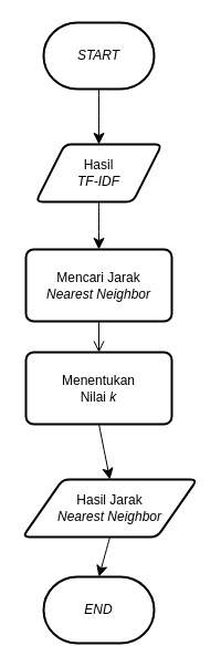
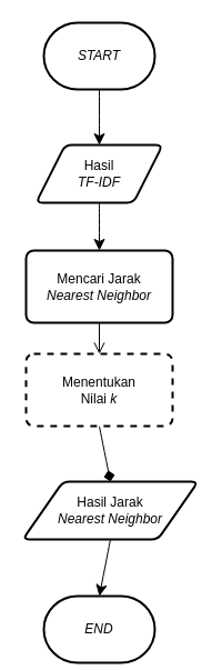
- <mxCell id="8" value="Menentukan&lt;div&gt;Nilai &lt;i&gt;k&lt;/i&gt;&lt;/div&gt;" style="rounded=1;whiteSpace=wrap;html=1;absoluteArcSize=1;arcSize=14;strokeWidth=2;" vertex="1" parent="1"><mxGeometry x="23" y="318" width="132" height="65" as="geometry" /></mxCell>
+ <mxCell id="8" value="Menentukan&lt;div&gt;Nilai &lt;i&gt;k&lt;/i&gt;&lt;/div&gt;" style="rounded=1;whiteSpace=wrap;html=1;absoluteArcSize=1;arcSize=14;strokeWidth=2;dashed=1;" vertex="1" parent="1"><mxGeometry x="23" y="318" width="132" height="65" as="geometry" /></mxCell>
- <mxCell id="7" style="edgeStyle=none;curved=1;rounded=0;orthogonalLoop=1;jettySize=auto;html=1;exitX=0.5;exitY=1;exitDx=0;exitDy=0;entryX=0.5;entryY=0;entryDx=0;entryDy=0;fontSize=12;startSize=8;endSize=8;" edge="1" parent="1" source="8" target="9"><mxGeometry relative="1" as="geometry" /></mxCell>
+ <mxCell id="7" style="edgeStyle=none;curved=1;rounded=0;orthogonalLoop=1;jettySize=auto;html=1;exitX=0.5;exitY=1;exitDx=0;exitDy=0;entryX=0.5;entryY=0;entryDx=0;entryDy=0;fontSize=12;startSize=8;endSize=8;endArrow=diamond;" edge="1" parent="1" source="8" target="9"><mxGeometry relative="1" as="geometry" /></mxCell>
- <mxCell id="3" value="&lt;i&gt;END&lt;/i&gt;" style="strokeWidth=2;html=1;shape=mxgraph.flowchart.terminator;whiteSpace=wrap;" vertex="1" parent="1"><mxGeometry x="39" y="521" width="100" height="60" as="geometry" /></mxCell>
+ <mxCell id="3" value="&lt;i&gt;END&lt;/i&gt;" style="strokeWidth=2;html=1;shape=mxgraph.flowchart.terminator;whiteSpace=wrap;" vertex="1" parent="1"><mxGeometry x="39" y="536" width="100" height="60" as="geometry" /></mxCell>
